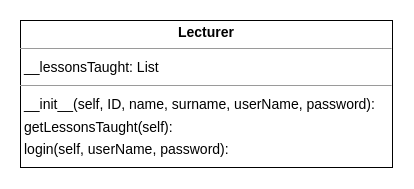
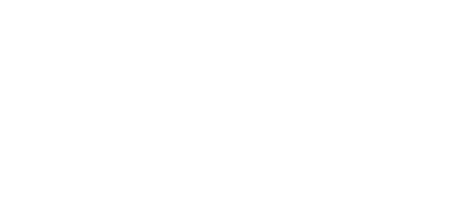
- <mxCell id="2" value="&lt;p style=&quot;margin:0px;margin-top:4px;text-align:center;&quot;&gt;&lt;b&gt;Lecturer&lt;/b&gt;&lt;/p&gt;&lt;hr size=&quot;1&quot;&gt;&lt;p style=&quot;margin:0 0 0 4px;line-height:1.6;&quot;&gt; __lessonsTaught: List&lt;/p&gt;&lt;hr size=&quot;1&quot;&gt;&lt;p style=&quot;margin:0 0 0 4px;line-height:1.6;&quot;&gt; __init__(self, ID, name, surname, userName, password): &lt;br&gt; getLessonsTaught(self): &lt;br&gt; login(self, userName, password): &lt;/p&gt;" style="verticalAlign=top;align=left;overflow=fill;fontSize=14;fontFamily=Helvetica;html=1;rounded=0;shadow=0;comic=0;labelBackgroundColor=none;strokeWidth=1;" parent="1" vertex="1"><mxGeometry x="20" y="20" width="372" height="147" as="geometry" /></mxCell>
